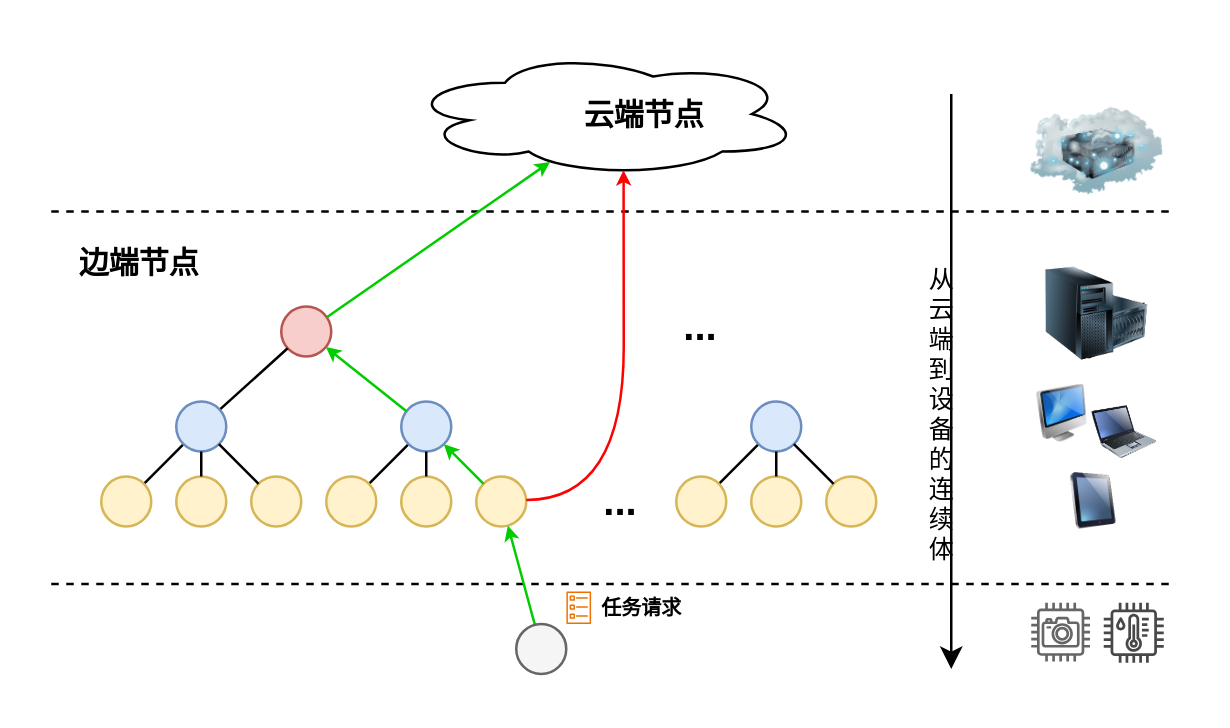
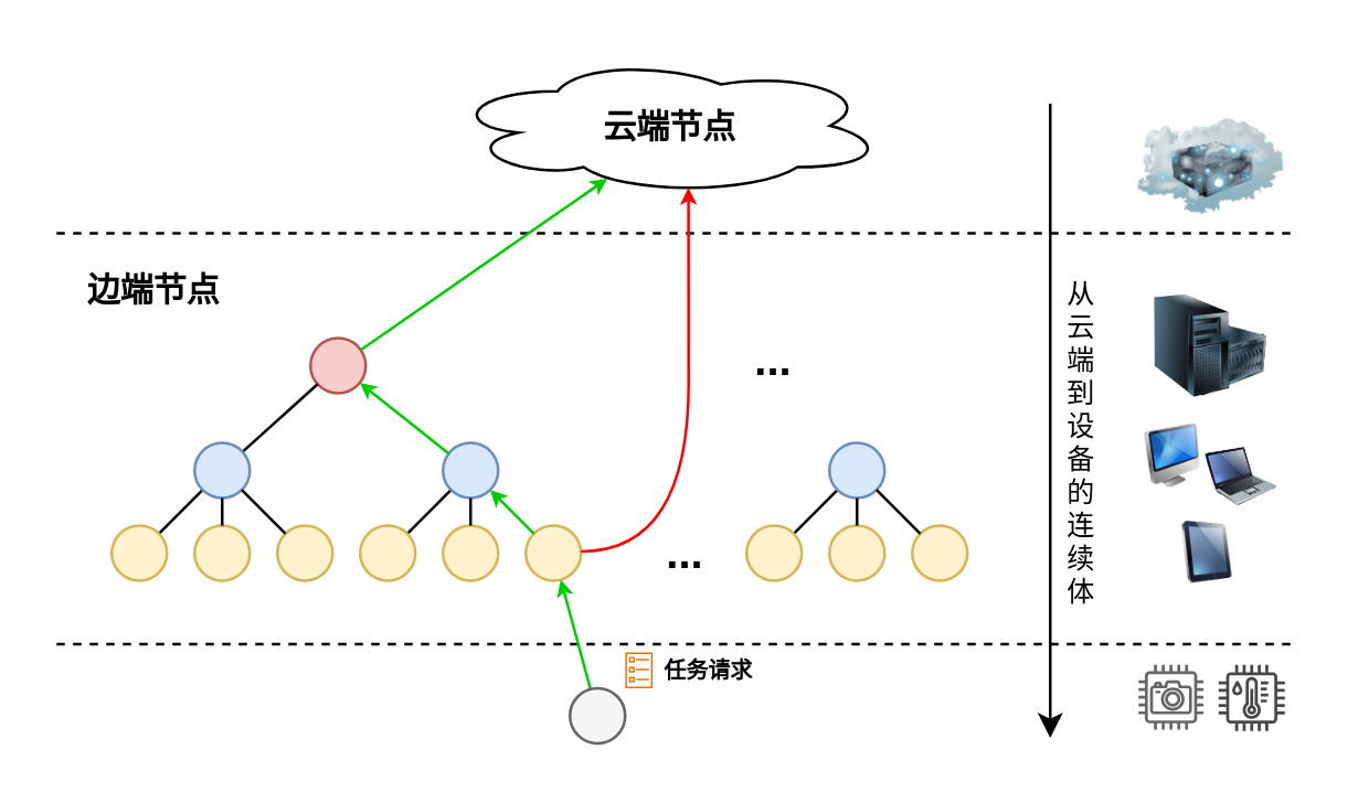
- <mxCell id="37" value="&lt;b&gt;云端节点&lt;/b&gt;" style="text;html=1;align=center;verticalAlign=middle;resizable=0;points=[];autosize=1;strokeColor=none;fillColor=none;" parent="1" vertex="1"><mxGeometry x="222" y="31" width="70" height="30" as="geometry" /></mxCell>
+ <mxCell id="37" value="&lt;b&gt;云端节点&lt;/b&gt;" style="text;html=1;align=center;verticalAlign=middle;resizable=0;points=[];autosize=1;strokeColor=none;fillColor=none;" parent="1" vertex="1"><mxGeometry x="207" y="31" width="70" height="30" as="geometry" /></mxCell>
- <mxCell id="39" value="&lt;div style=&quot;line-height: 100%;&quot;&gt;&lt;font style=&quot;font-size: 10px; line-height: 100%;&quot;&gt;从&lt;/font&gt;&lt;div&gt;&lt;font style=&quot;font-size: 10px; line-height: 100%;&quot;&gt;云&lt;/font&gt;&lt;/div&gt;&lt;div&gt;&lt;font style=&quot;font-size: 10px; line-height: 100%;&quot;&gt;端&lt;/font&gt;&lt;/div&gt;&lt;div&gt;&lt;font style=&quot;font-size: 10px; line-height: 100%;&quot;&gt;到&lt;/font&gt;&lt;/div&gt;&lt;div&gt;&lt;font style=&quot;font-size: 10px; line-height: 100%;&quot;&gt;设&lt;/font&gt;&lt;/div&gt;&lt;div&gt;&lt;font style=&quot;font-size: 10px; line-height: 100%;&quot;&gt;备&lt;/font&gt;&lt;/div&gt;&lt;div&gt;&lt;font style=&quot;font-size: 10px; line-height: 100%;&quot;&gt;的&lt;/font&gt;&lt;/div&gt;&lt;div&gt;&lt;font style=&quot;font-size: 10px; line-height: 100%;&quot;&gt;连&lt;/font&gt;&lt;/div&gt;&lt;div&gt;&lt;font style=&quot;font-size: 10px; line-height: 100%;&quot;&gt;续&lt;/font&gt;&lt;/div&gt;&lt;div&gt;&lt;font style=&quot;font-size: 10px; line-height: 100%;&quot;&gt;体&lt;/font&gt;&lt;/div&gt;&lt;/div&gt;" style="text;html=1;align=center;verticalAlign=middle;resizable=0;points=[];autosize=1;strokeColor=none;fillColor=none;" parent="1" vertex="1"><mxGeometry x="361" y="99.48" width="30" height="130" as="geometry" /></mxCell>
+ <mxCell id="39" value="&lt;div style=&quot;line-height: 100%;&quot;&gt;&lt;font style=&quot;font-size: 10px; line-height: 100%;&quot;&gt;从&lt;/font&gt;&lt;div&gt;&lt;font style=&quot;font-size: 10px; line-height: 100%;&quot;&gt;云&lt;/font&gt;&lt;/div&gt;&lt;div&gt;&lt;font style=&quot;font-size: 10px; line-height: 100%;&quot;&gt;端&lt;/font&gt;&lt;/div&gt;&lt;div&gt;&lt;font style=&quot;font-size: 10px; line-height: 100%;&quot;&gt;到&lt;/font&gt;&lt;/div&gt;&lt;div&gt;&lt;font style=&quot;font-size: 10px; line-height: 100%;&quot;&gt;设&lt;/font&gt;&lt;/div&gt;&lt;div&gt;&lt;font style=&quot;font-size: 10px; line-height: 100%;&quot;&gt;备&lt;/font&gt;&lt;/div&gt;&lt;div&gt;&lt;font style=&quot;font-size: 10px; line-height: 100%;&quot;&gt;的&lt;/font&gt;&lt;/div&gt;&lt;div&gt;&lt;font style=&quot;font-size: 10px; line-height: 100%;&quot;&gt;连&lt;/font&gt;&lt;/div&gt;&lt;div&gt;&lt;font style=&quot;font-size: 10px; line-height: 100%;&quot;&gt;续&lt;/font&gt;&lt;/div&gt;&lt;div&gt;&lt;font style=&quot;font-size: 10px; line-height: 100%;&quot;&gt;体&lt;/font&gt;&lt;/div&gt;&lt;/div&gt;" style="text;html=1;align=center;verticalAlign=middle;resizable=0;points=[];autosize=1;strokeColor=none;fillColor=none;" parent="1" vertex="1"><mxGeometry x="376" y="94.48" width="30" height="130" as="geometry" /></mxCell>
